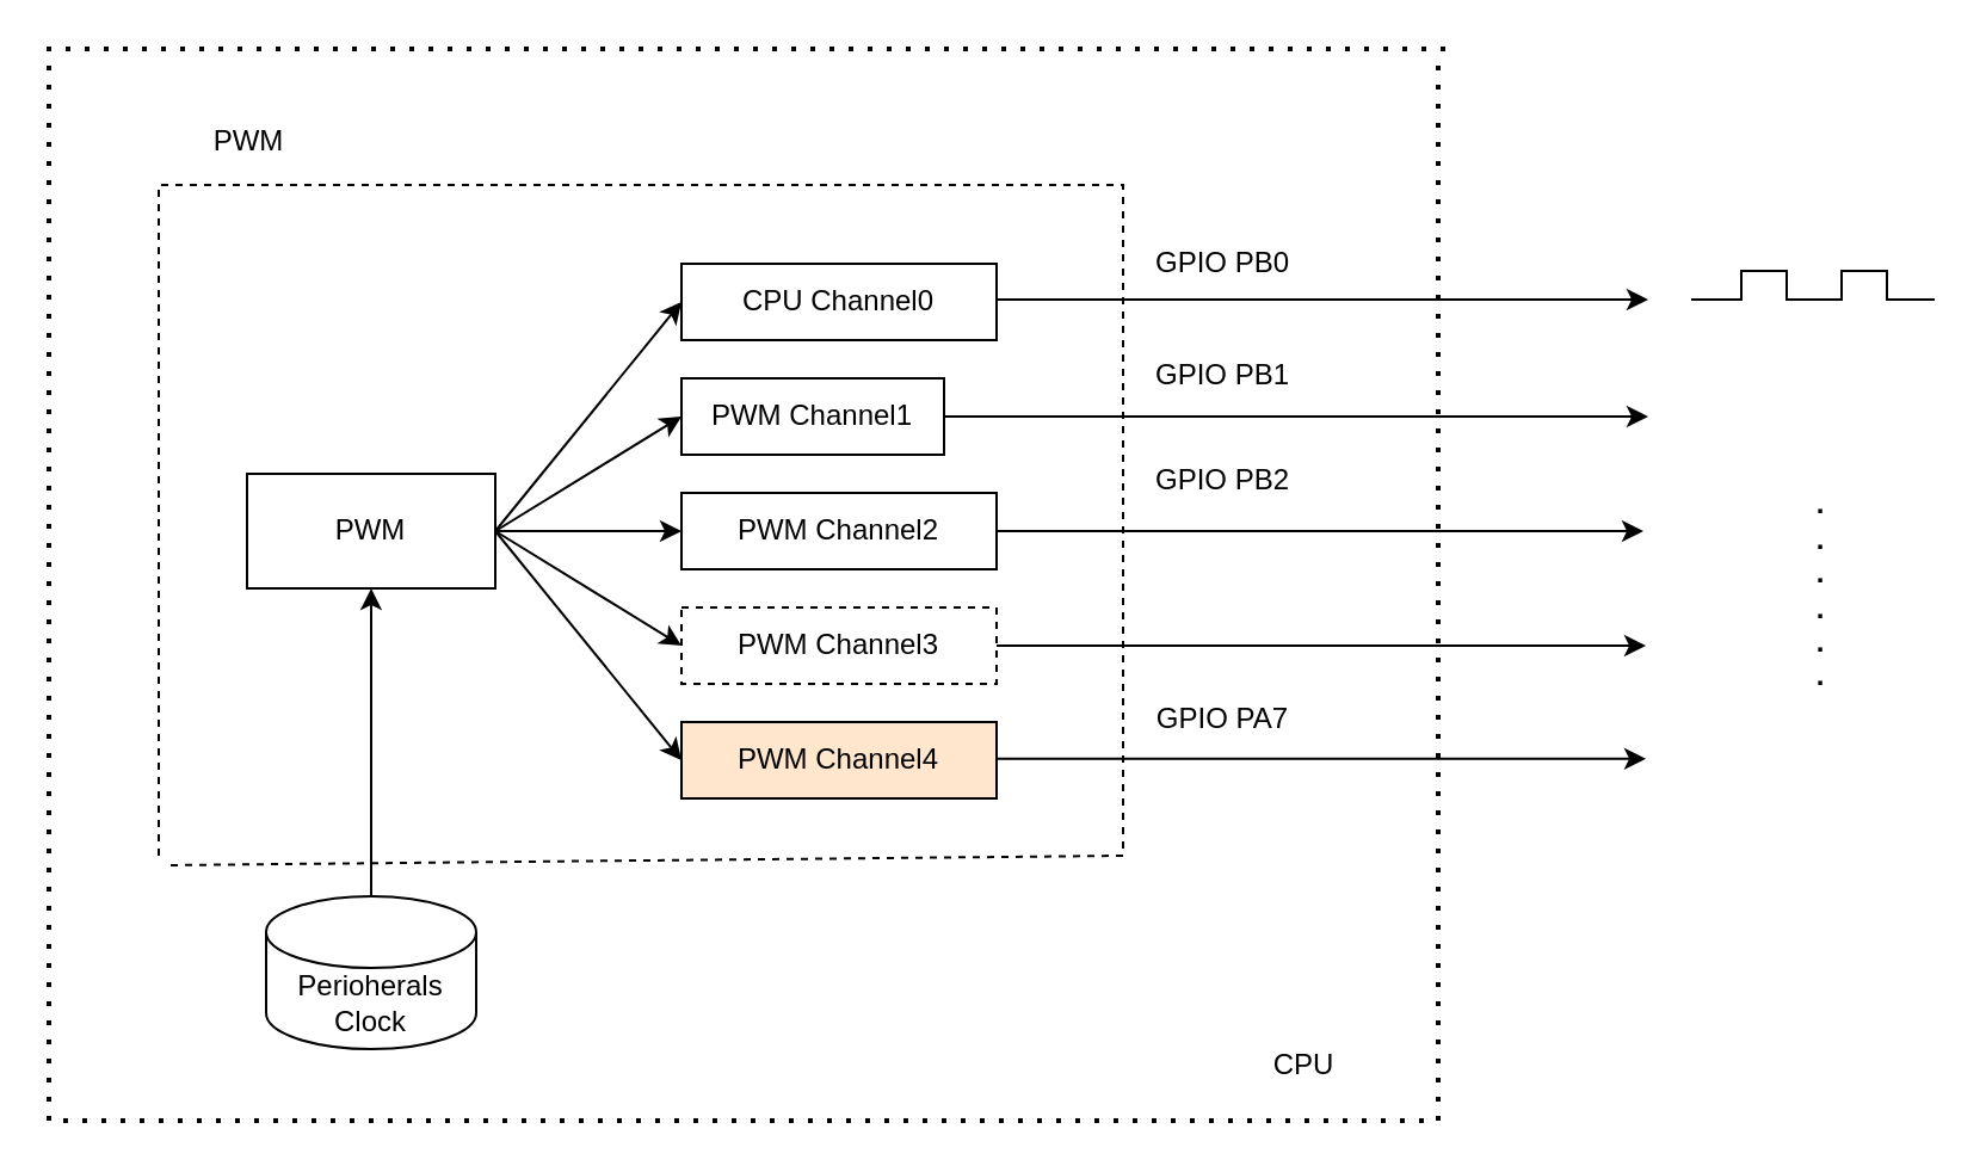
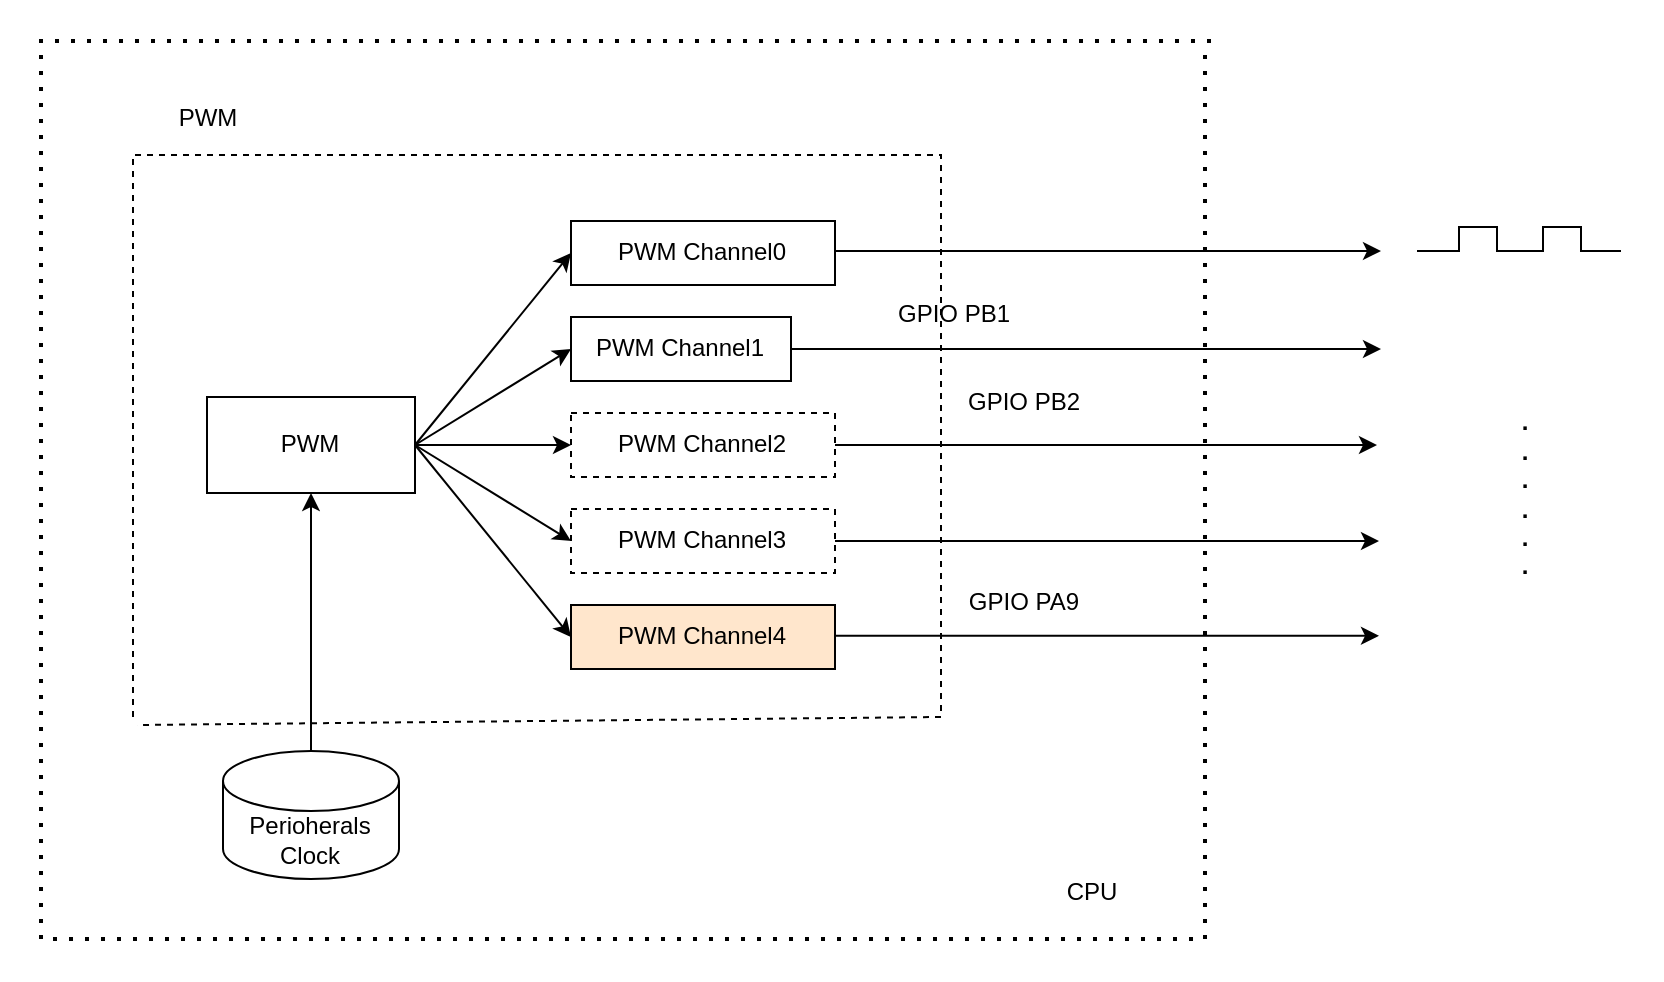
- <mxCell id="18" value="GPIO PB0" style="text;html=1;align=center;verticalAlign=middle;whiteSpace=wrap;rounded=0;" parent="1" vertex="1"><mxGeometry x="482" y="95" width="60" height="30" as="geometry" /></mxCell>
- <mxCell id="5" value="CPU Channel0" style="rounded=0;whiteSpace=wrap;html=1;" parent="1" vertex="1"><mxGeometry x="285" y="110" width="132" height="32" as="geometry" /></mxCell>
+ <mxCell id="5" value="PWM Channel0" style="rounded=0;whiteSpace=wrap;html=1;" parent="1" vertex="1"><mxGeometry x="285" y="110" width="132" height="32" as="geometry" /></mxCell>
- <mxCell id="19" value="GPIO PB1" style="text;html=1;align=center;verticalAlign=middle;whiteSpace=wrap;rounded=0;" parent="1" vertex="1"><mxGeometry x="482" y="142" width="60" height="30" as="geometry" /></mxCell>
+ <mxCell id="19" value="GPIO PB1" style="text;html=1;align=center;verticalAlign=middle;whiteSpace=wrap;rounded=0;" parent="1" vertex="1"><mxGeometry x="447" y="142" width="60" height="30" as="geometry" /></mxCell>
- <mxCell id="7" value="PWM Channel2" style="rounded=0;whiteSpace=wrap;html=1;" parent="1" vertex="1"><mxGeometry x="285" y="206" width="132" height="32" as="geometry" /></mxCell>
+ <mxCell id="7" value="PWM Channel2" style="rounded=0;whiteSpace=wrap;html=1;dashed=1;" parent="1" vertex="1"><mxGeometry x="285" y="206" width="132" height="32" as="geometry" /></mxCell>
- <mxCell id="21" value="GPIO PA7" style="text;html=1;align=center;verticalAlign=middle;whiteSpace=wrap;rounded=0;" parent="1" vertex="1"><mxGeometry x="482" y="286" width="60" height="30" as="geometry" /></mxCell>
+ <mxCell id="21" value="GPIO PA9" style="text;html=1;align=center;verticalAlign=middle;whiteSpace=wrap;rounded=0;" parent="1" vertex="1"><mxGeometry x="482" y="286" width="60" height="30" as="geometry" /></mxCell>
